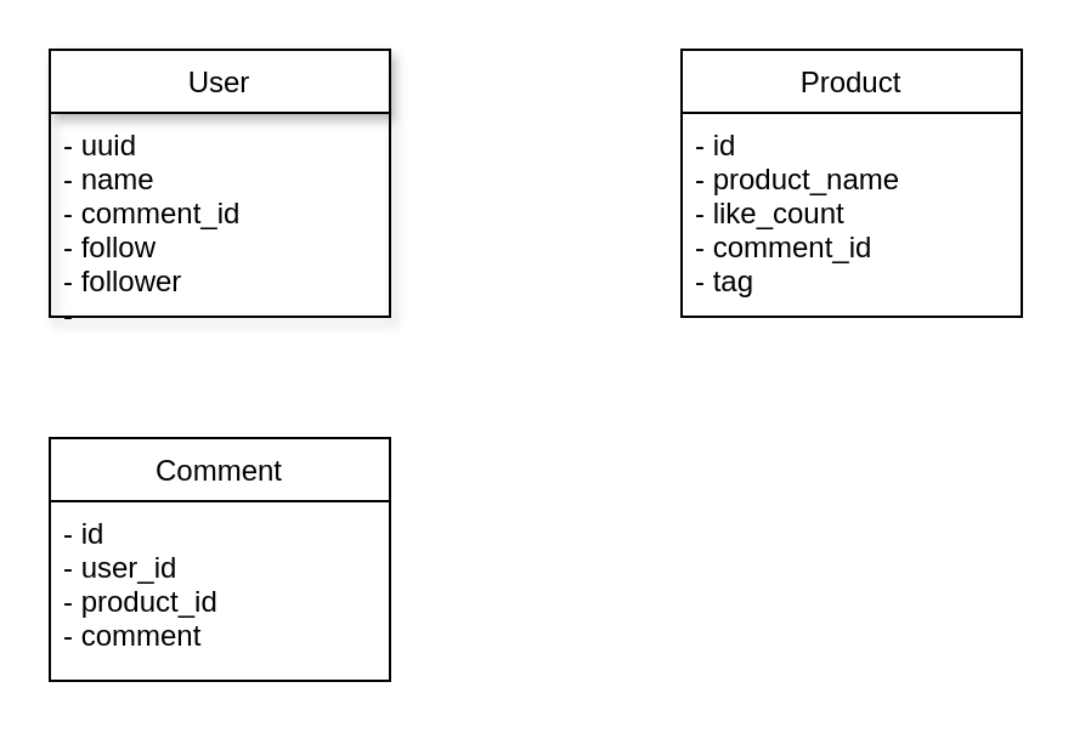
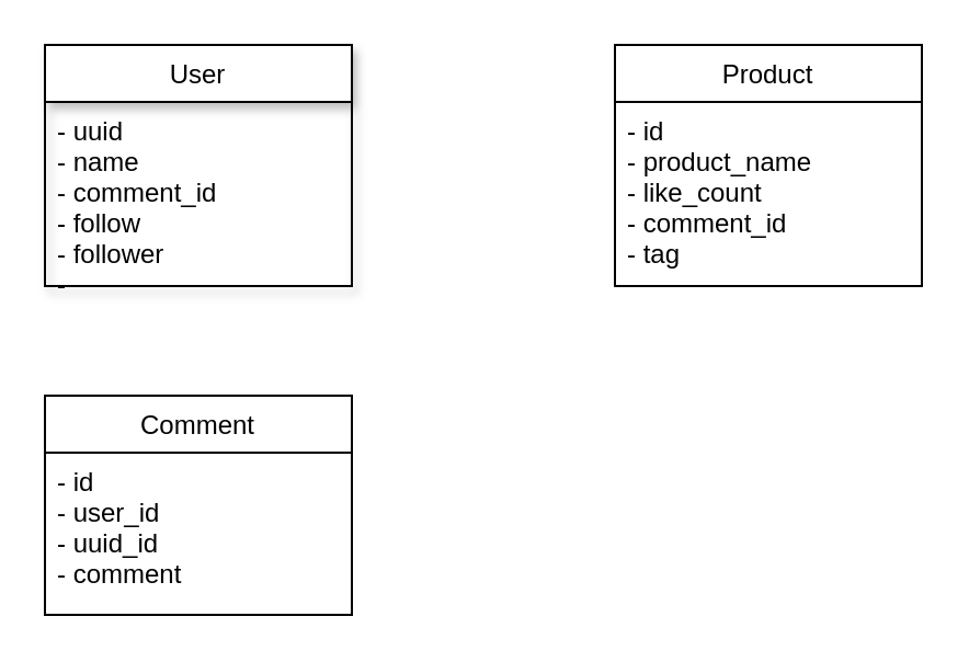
- <mxCell id="7" value="- id&#10;- user_id&#10;- product_id&#10;- comment" style="text;strokeColor=none;fillColor=none;align=left;verticalAlign=top;spacingLeft=4;spacingRight=4;overflow=hidden;rotatable=0;points=[[0,0.5],[1,0.5]];portConstraint=eastwest;" vertex="1" parent="6"><mxGeometry y="26" width="140" height="74" as="geometry" /></mxCell>
+ <mxCell id="7" value="- id&#10;- user_id&#10;- uuid_id&#10;- comment" style="text;strokeColor=none;fillColor=none;align=left;verticalAlign=top;spacingLeft=4;spacingRight=4;overflow=hidden;rotatable=0;points=[[0,0.5],[1,0.5]];portConstraint=eastwest;" vertex="1" parent="6"><mxGeometry y="26" width="140" height="74" as="geometry" /></mxCell>
